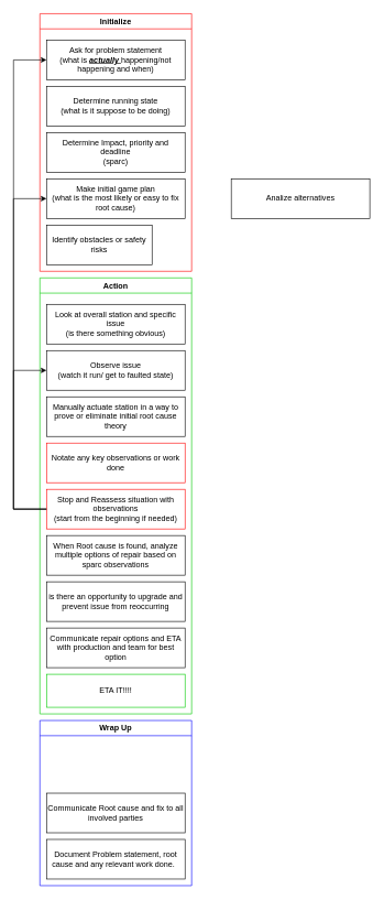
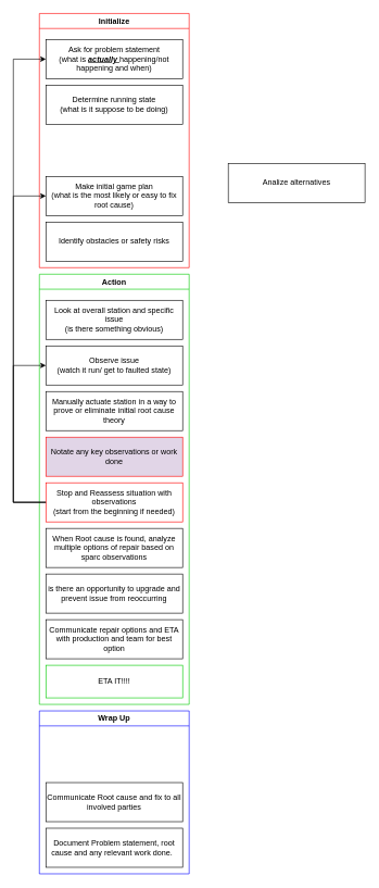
- <mxCell id="4" value="Determine Impact, priority and deadline&lt;br style=&quot;border-color: var(--border-color);&quot;&gt;(sparc)" style="rounded=0;whiteSpace=wrap;html=1;" vertex="1" parent="2"><mxGeometry x="10" y="180" width="210" height="60" as="geometry" /></mxCell>
- <mxCell id="8" value="Analize alternatives" style="rounded=0;whiteSpace=wrap;html=1;" vertex="1" parent="1"><mxGeometry x="350" y="270" width="210" height="60" as="geometry" /></mxCell>
+ <mxCell id="8" value="Analize alternatives" style="rounded=0;whiteSpace=wrap;html=1;" vertex="1" parent="1"><mxGeometry x="350" y="250" width="210" height="60" as="geometry" /></mxCell>
- <mxCell id="5" value="Identify obstacles or safety risks" style="rounded=0;whiteSpace=wrap;html=1;" vertex="1" parent="2"><mxGeometry x="10" y="320" width="160" height="60" as="geometry" /></mxCell>
+ <mxCell id="5" value="Identify obstacles or safety risks" style="rounded=0;whiteSpace=wrap;html=1;" vertex="1" parent="2"><mxGeometry x="10" y="320" width="210" height="60" as="geometry" /></mxCell>
- <mxCell id="19" value="Notate any key observations or work done" style="rounded=0;whiteSpace=wrap;html=1;strokeColor=#FF0000;" vertex="1" parent="9"><mxGeometry x="10" y="250" width="210" height="60" as="geometry" /></mxCell>
+ <mxCell id="19" value="Notate any key observations or work done" style="rounded=0;whiteSpace=wrap;html=1;strokeColor=#FF0000;fillColor=#e1d5e7;" vertex="1" parent="9"><mxGeometry x="10" y="250" width="210" height="60" as="geometry" /></mxCell>
